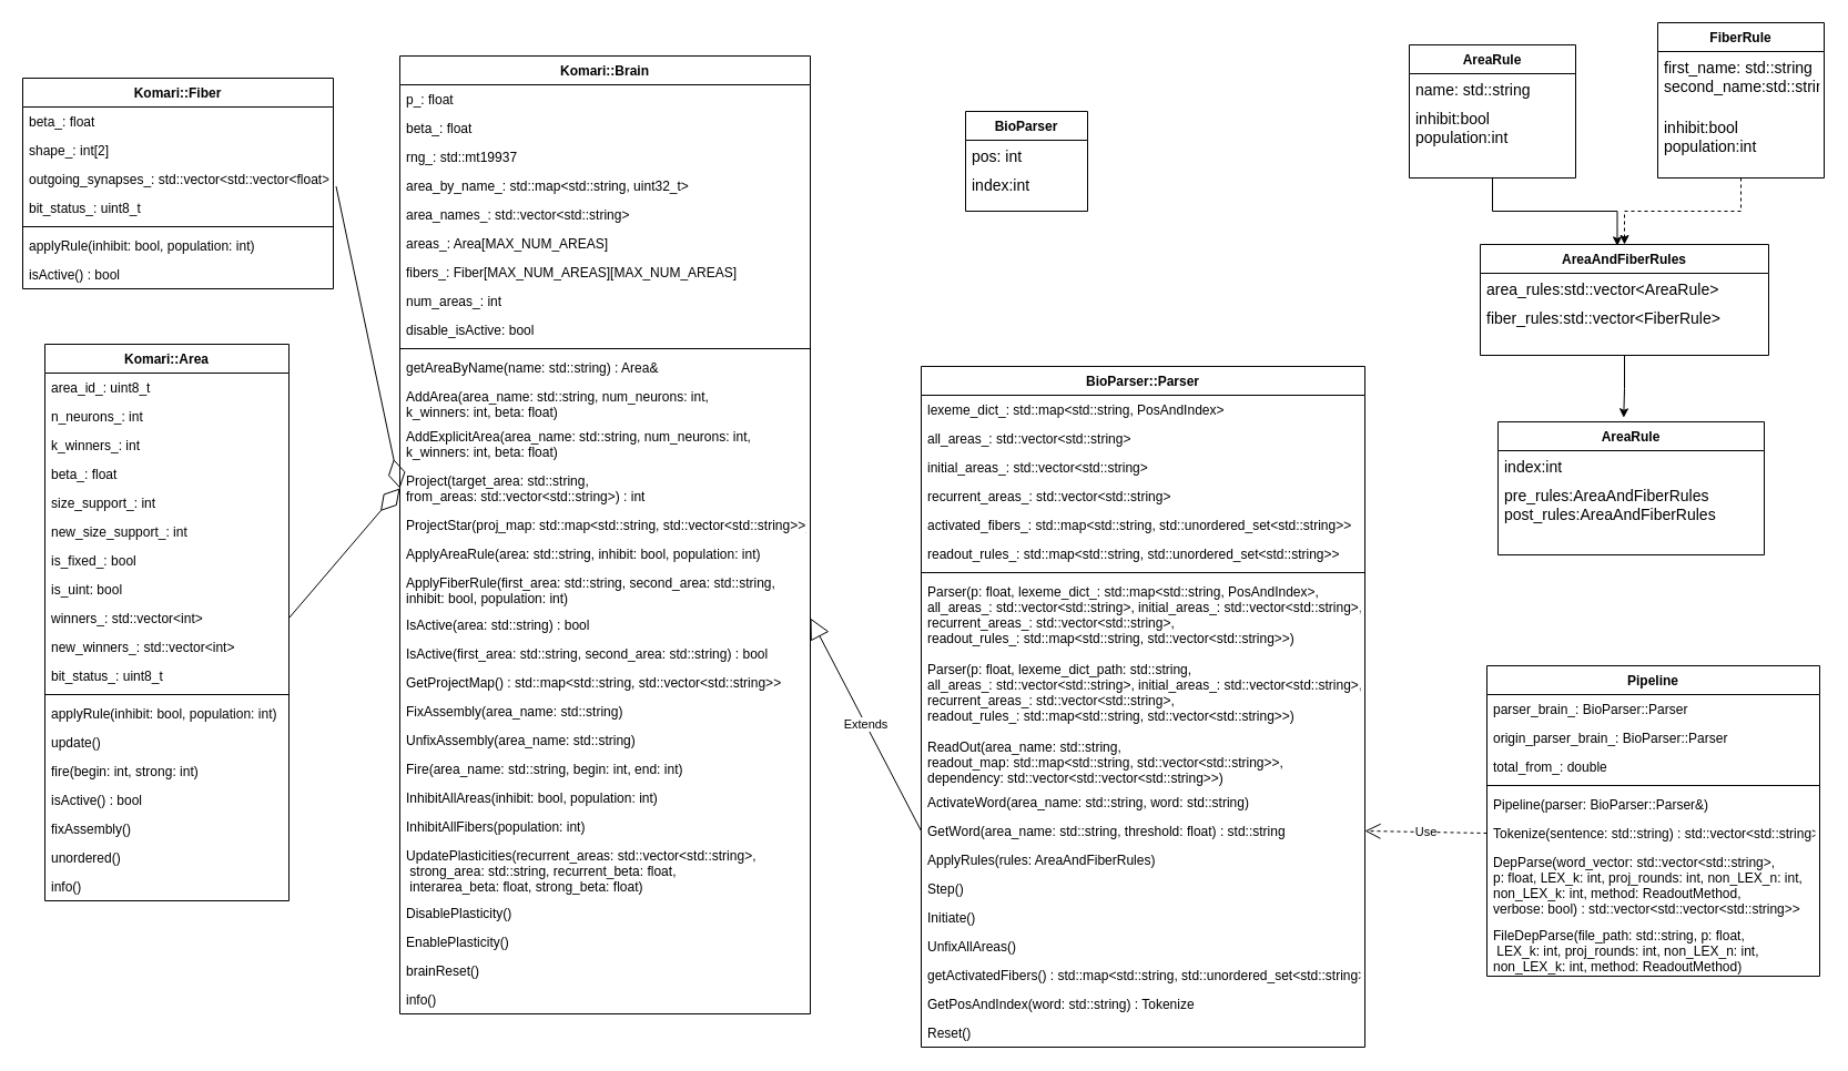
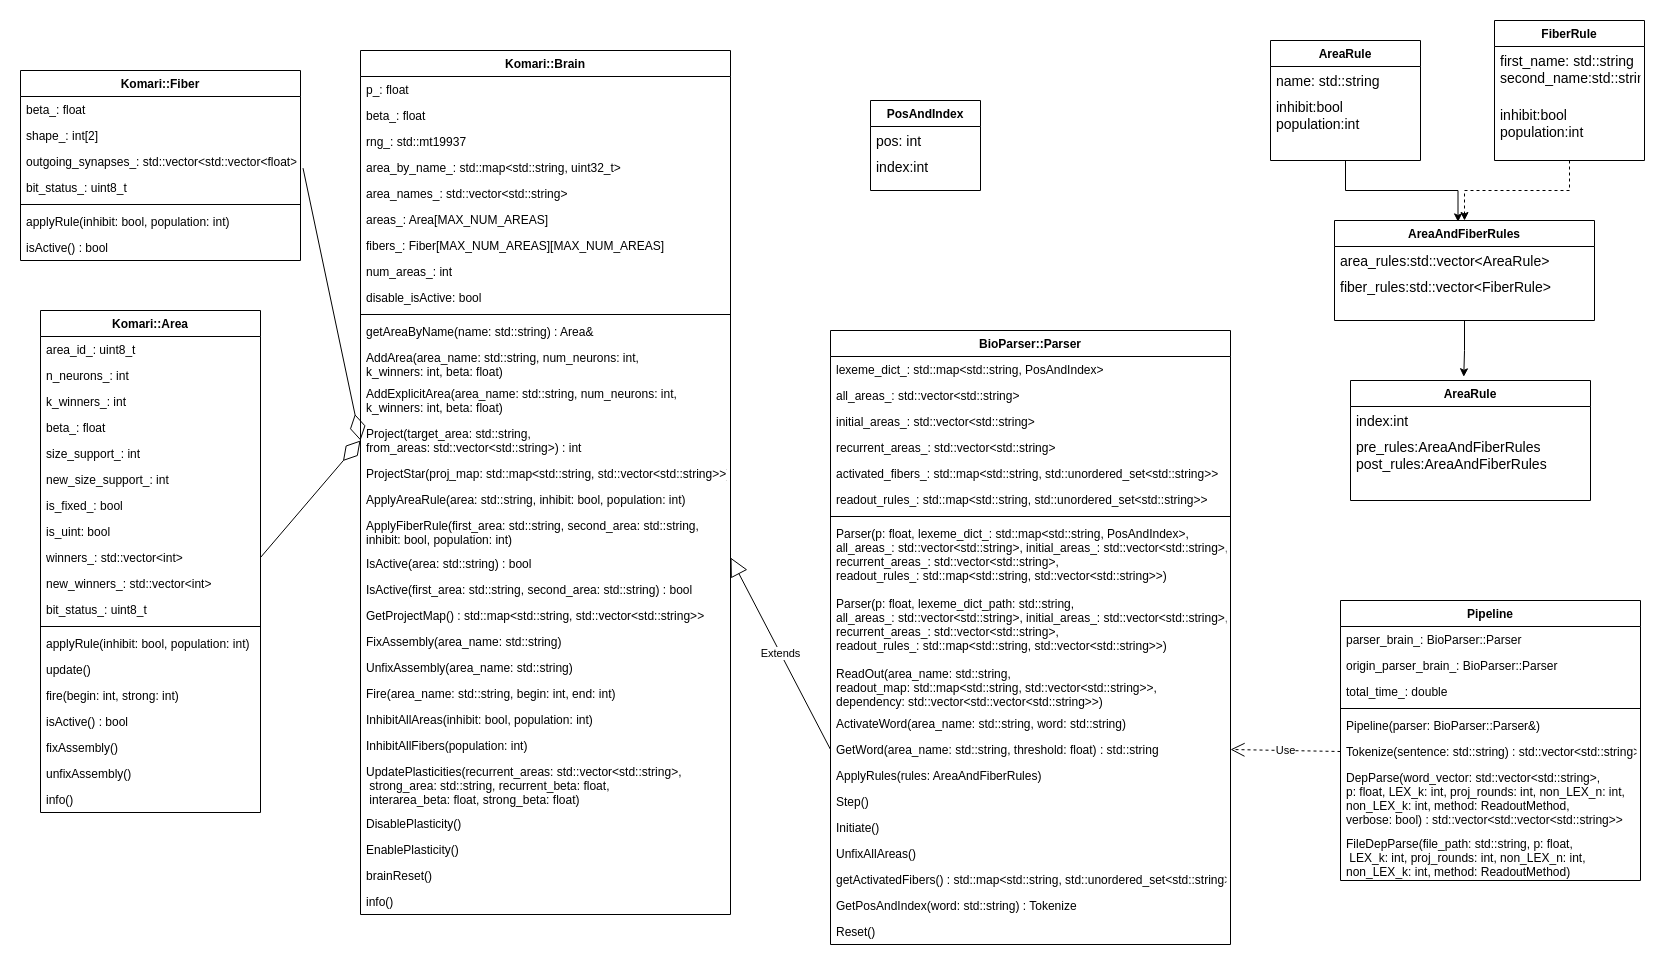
- <mxCell id="94" value="BioParser" style="swimlane;fontStyle=1;align=center;verticalAlign=top;childLayout=stackLayout;horizontal=1;startSize=26;horizontalStack=0;resizeParent=1;resizeLast=0;collapsible=1;marginBottom=0;rounded=0;shadow=0;strokeWidth=1;" vertex="1" parent="1"><mxGeometry x="870" y="100" width="110" height="90" as="geometry"><mxRectangle x="230" y="140" width="160" height="26" as="alternateBounds" /></mxGeometry></mxCell>
+ <mxCell id="94" value="PosAndIndex" style="swimlane;fontStyle=1;align=center;verticalAlign=top;childLayout=stackLayout;horizontal=1;startSize=26;horizontalStack=0;resizeParent=1;resizeLast=0;collapsible=1;marginBottom=0;rounded=0;shadow=0;strokeWidth=1;" vertex="1" parent="1"><mxGeometry x="870" y="100" width="110" height="90" as="geometry"><mxRectangle x="230" y="140" width="160" height="26" as="alternateBounds" /></mxGeometry></mxCell>
- <mxCell id="85" value="total_from_: double" style="text;align=left;verticalAlign=top;spacingLeft=4;spacingRight=4;overflow=hidden;rotatable=0;points=[[0,0.5],[1,0.5]];portConstraint=eastwest;rounded=0;shadow=0;html=0;" parent="82" vertex="1"><mxGeometry y="78" width="300" height="26" as="geometry" /></mxCell>
+ <mxCell id="85" value="total_time_: double" style="text;align=left;verticalAlign=top;spacingLeft=4;spacingRight=4;overflow=hidden;rotatable=0;points=[[0,0.5],[1,0.5]];portConstraint=eastwest;rounded=0;shadow=0;html=0;" parent="82" vertex="1"><mxGeometry y="78" width="300" height="26" as="geometry" /></mxCell>
- <mxCell id="20" value="unordered()" style="text;align=left;verticalAlign=top;spacingLeft=4;spacingRight=4;overflow=hidden;rotatable=0;points=[[0,0.5],[1,0.5]];portConstraint=eastwest;" parent="2" vertex="1"><mxGeometry y="450" width="220" height="26" as="geometry" /></mxCell>
+ <mxCell id="20" value="unfixAssembly()" style="text;align=left;verticalAlign=top;spacingLeft=4;spacingRight=4;overflow=hidden;rotatable=0;points=[[0,0.5],[1,0.5]];portConstraint=eastwest;" parent="2" vertex="1"><mxGeometry y="450" width="220" height="26" as="geometry" /></mxCell>
